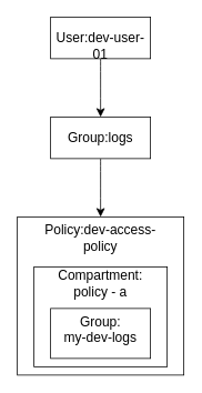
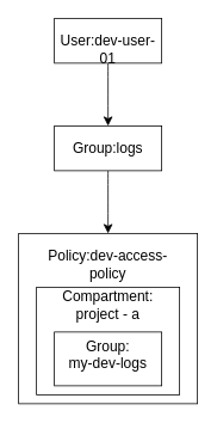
- <mxCell id="11" value="Policy:dev-access-policy" style="text;strokeColor=none;fillColor=none;html=1;align=center;verticalAlign=middle;whiteSpace=wrap;rounded=0;fontSize=16;" vertex="1" parent="1"><mxGeometry x="40" y="270" width="160" height="30" as="geometry" /></mxCell>
+ <mxCell id="11" value="Policy:dev-access-policy" style="text;strokeColor=none;fillColor=none;html=1;align=center;verticalAlign=middle;whiteSpace=wrap;rounded=0;fontSize=16;" vertex="1" parent="1"><mxGeometry x="40" y="280" width="160" height="30" as="geometry" /></mxCell>
- <mxCell id="12" value="Compartment:&lt;div&gt;policy - a&lt;/div&gt;" style="text;strokeColor=none;fillColor=none;html=1;align=center;verticalAlign=middle;whiteSpace=wrap;rounded=0;fontSize=16;" vertex="1" parent="1"><mxGeometry x="50" y="320" width="140" height="40" as="geometry" /></mxCell>
+ <mxCell id="12" value="Compartment:&lt;div&gt;project - a&lt;/div&gt;" style="text;strokeColor=none;fillColor=none;html=1;align=center;verticalAlign=middle;whiteSpace=wrap;rounded=0;fontSize=16;" vertex="1" parent="1"><mxGeometry x="50" y="320" width="140" height="40" as="geometry" /></mxCell>
